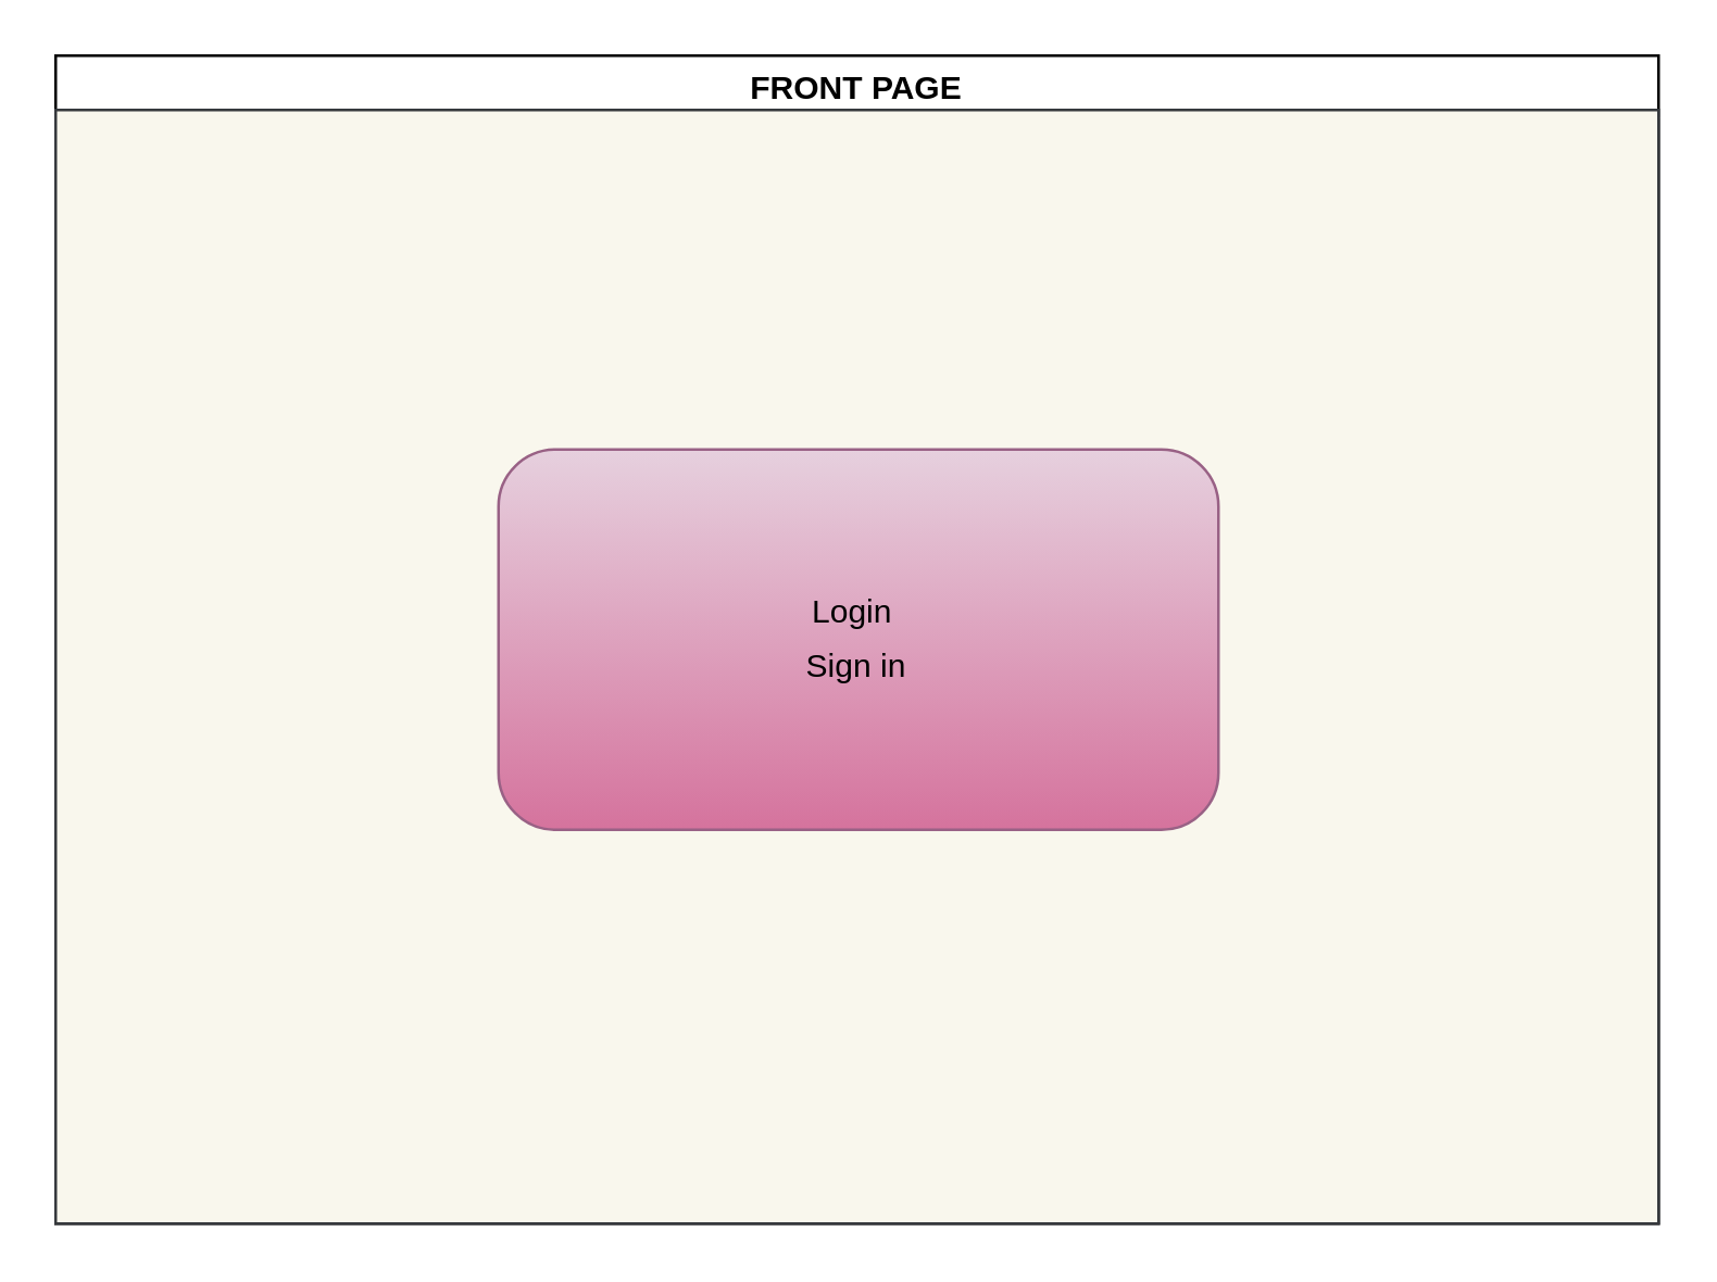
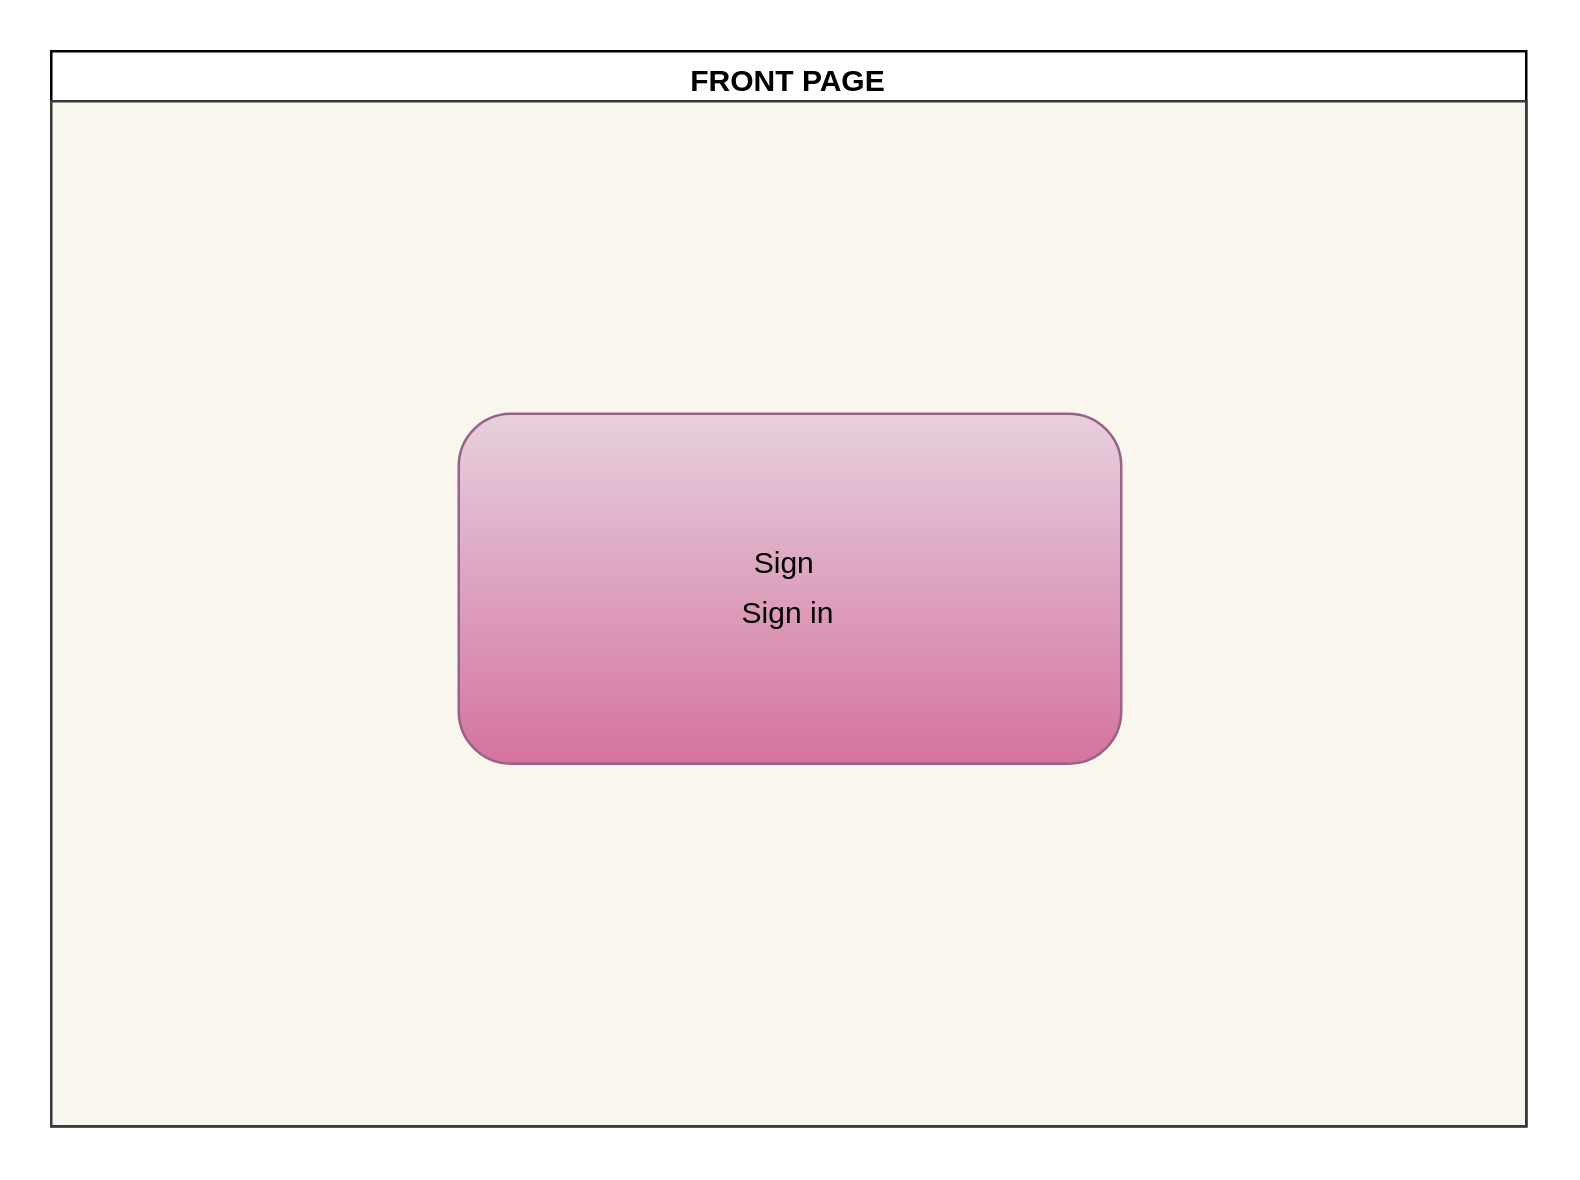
- <mxCell id="5" value="Login" style="text;html=1;strokeColor=none;fillColor=none;align=center;verticalAlign=middle;whiteSpace=wrap;rounded=0;" vertex="1" parent="2"><mxGeometry x="262" y="190" width="63" height="30" as="geometry" /></mxCell>
+ <mxCell id="5" value="Sign" style="text;html=1;strokeColor=none;fillColor=none;align=center;verticalAlign=middle;whiteSpace=wrap;rounded=0;" vertex="1" parent="2"><mxGeometry x="262" y="190" width="63" height="30" as="geometry" /></mxCell>
